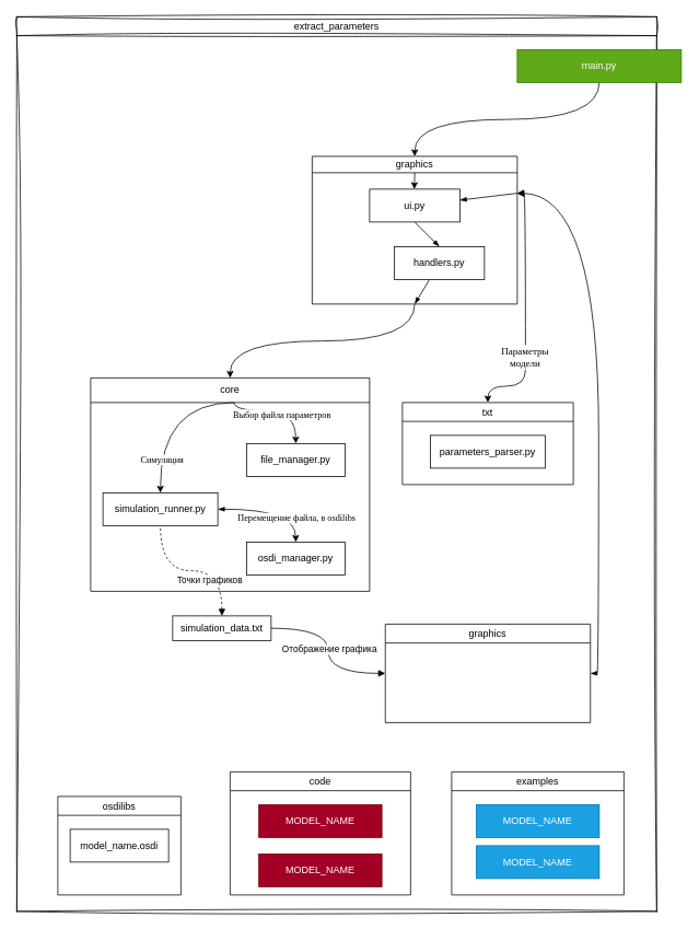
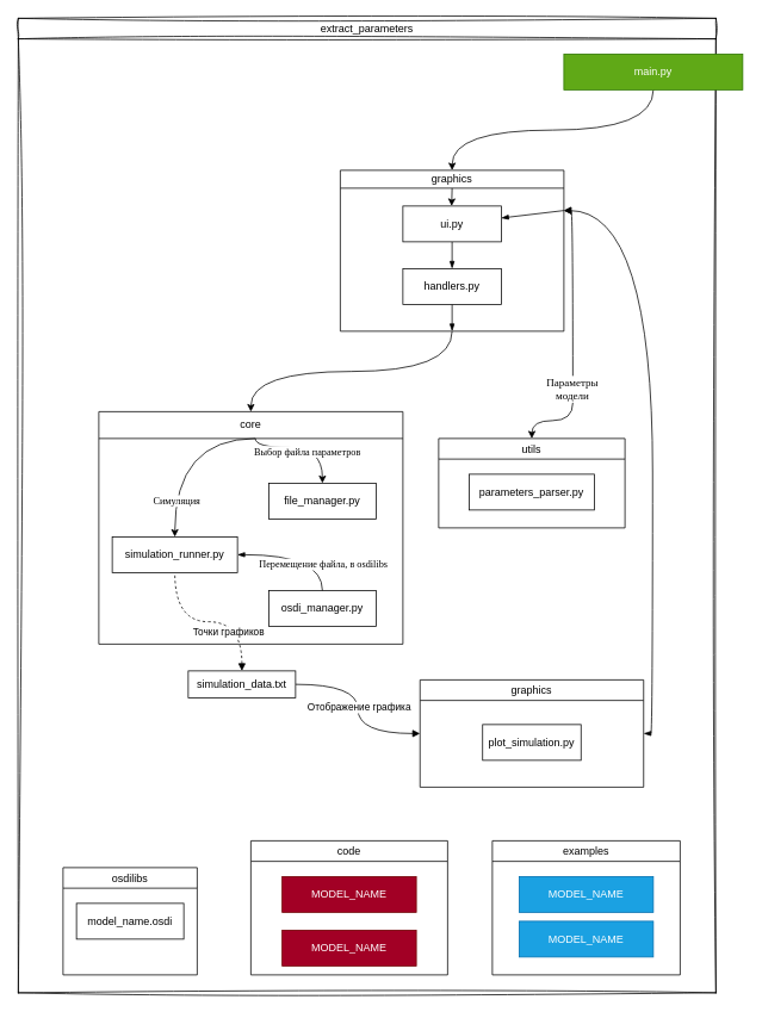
- <mxCell id="21" value="handlers.py" style="rounded=0;whiteSpace=wrap;html=1;" parent="17" vertex="1"><mxGeometry x="100" y="110" width="110" height="40" as="geometry" /></mxCell>
+ <mxCell id="21" value="handlers.py" style="rounded=0;whiteSpace=wrap;html=1;" parent="17" vertex="1"><mxGeometry x="70" y="110" width="110" height="40" as="geometry" /></mxCell>
- <mxCell id="37" value="txt" style="swimlane;whiteSpace=wrap;html=1;fontStyle=0" vertex="1" parent="2"><mxGeometry x="469.99" y="470" width="208.33" height="100" as="geometry" /></mxCell>
+ <mxCell id="37" value="utils" style="swimlane;whiteSpace=wrap;html=1;fontStyle=0" vertex="1" parent="2"><mxGeometry x="469.99" y="470" width="208.33" height="100" as="geometry" /></mxCell>
- <mxCell id="7" style="edgeStyle=orthogonalEdgeStyle;html=1;exitX=1;exitY=0.5;exitDx=0;exitDy=0;entryX=0.5;entryY=0;entryDx=0;entryDy=0;curved=1;startArrow=blockThin;startFill=1;endArrow=classic;endFill=1;" parent="5" source="9" target="6" edge="1"><mxGeometry relative="1" as="geometry"><mxPoint x="310" y="210" as="targetPoint" /></mxGeometry></mxCell>
+ <mxCell id="7" style="edgeStyle=orthogonalEdgeStyle;html=1;exitX=1;exitY=0.5;exitDx=0;exitDy=0;entryX=0.5;entryY=0;entryDx=0;entryDy=0;curved=1;startArrow=blockThin;startFill=1;endArrow=none;endFill=1;" parent="5" source="9" target="6" edge="1"><mxGeometry relative="1" as="geometry"><mxPoint x="310" y="210" as="targetPoint" /></mxGeometry></mxCell>
+ <mxCell id="36" value="plot_simulation.py" style="rounded=0;whiteSpace=wrap;html=1;" parent="35" vertex="1"><mxGeometry x="70" y="50" width="110" height="40" as="geometry" /></mxCell>
